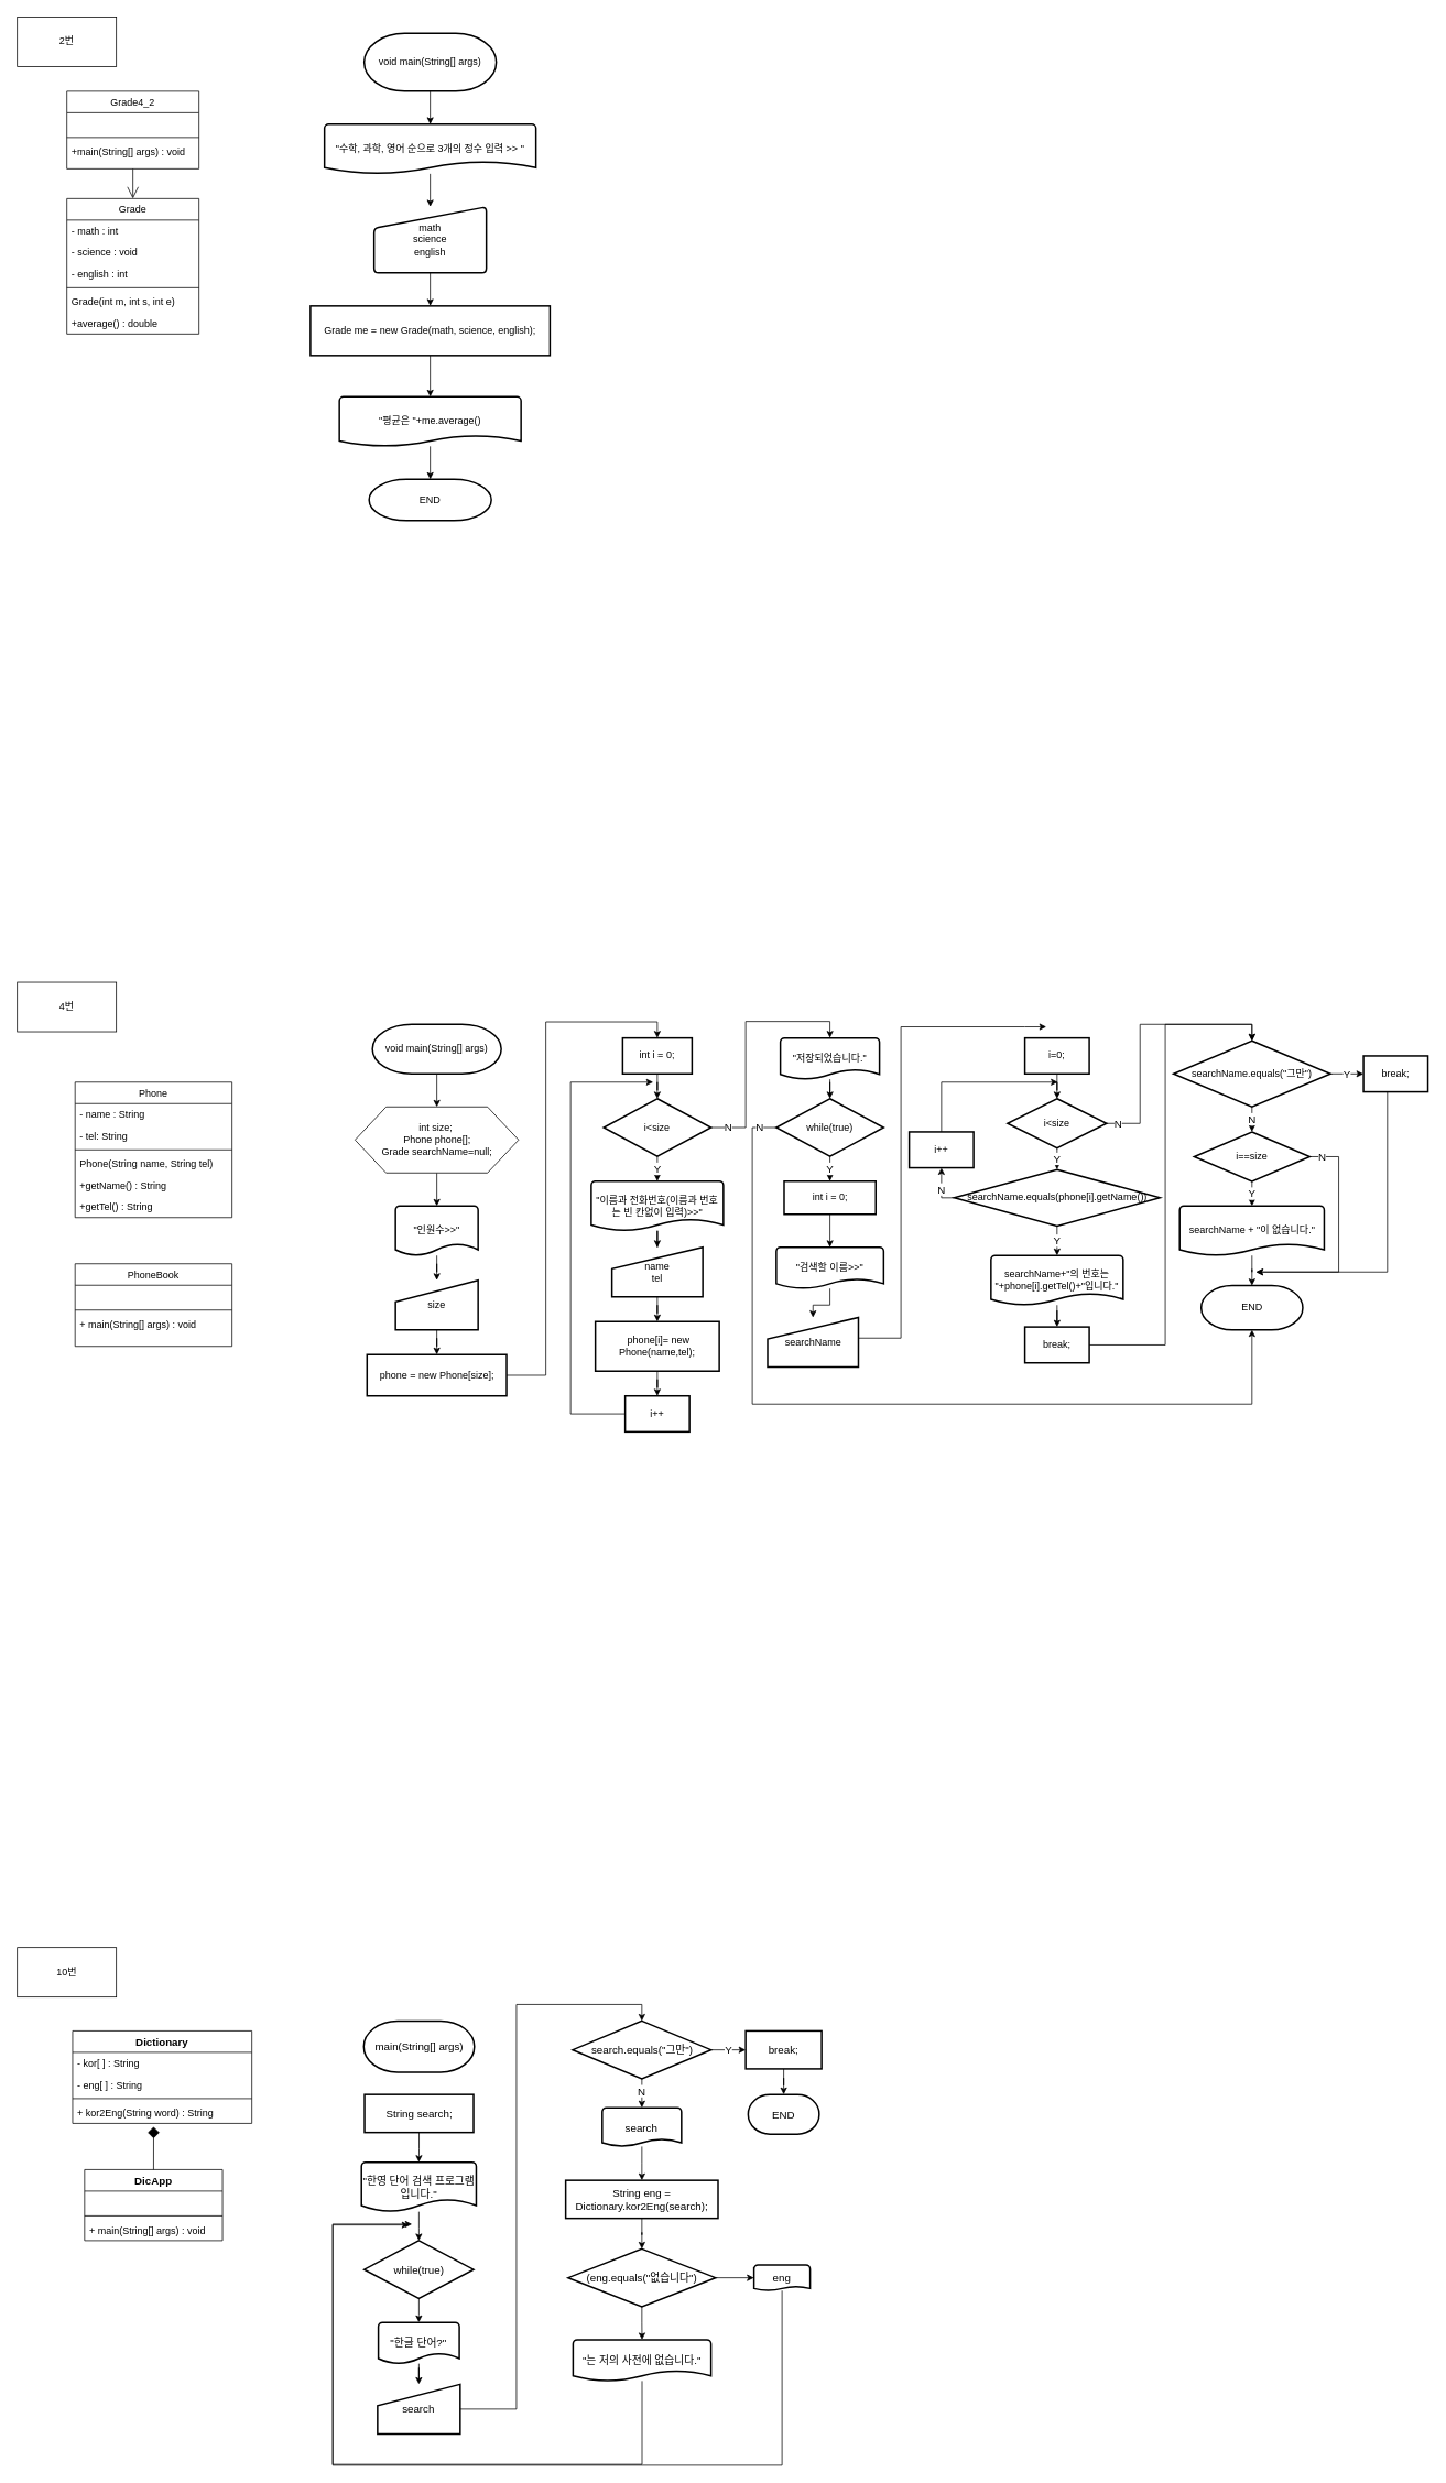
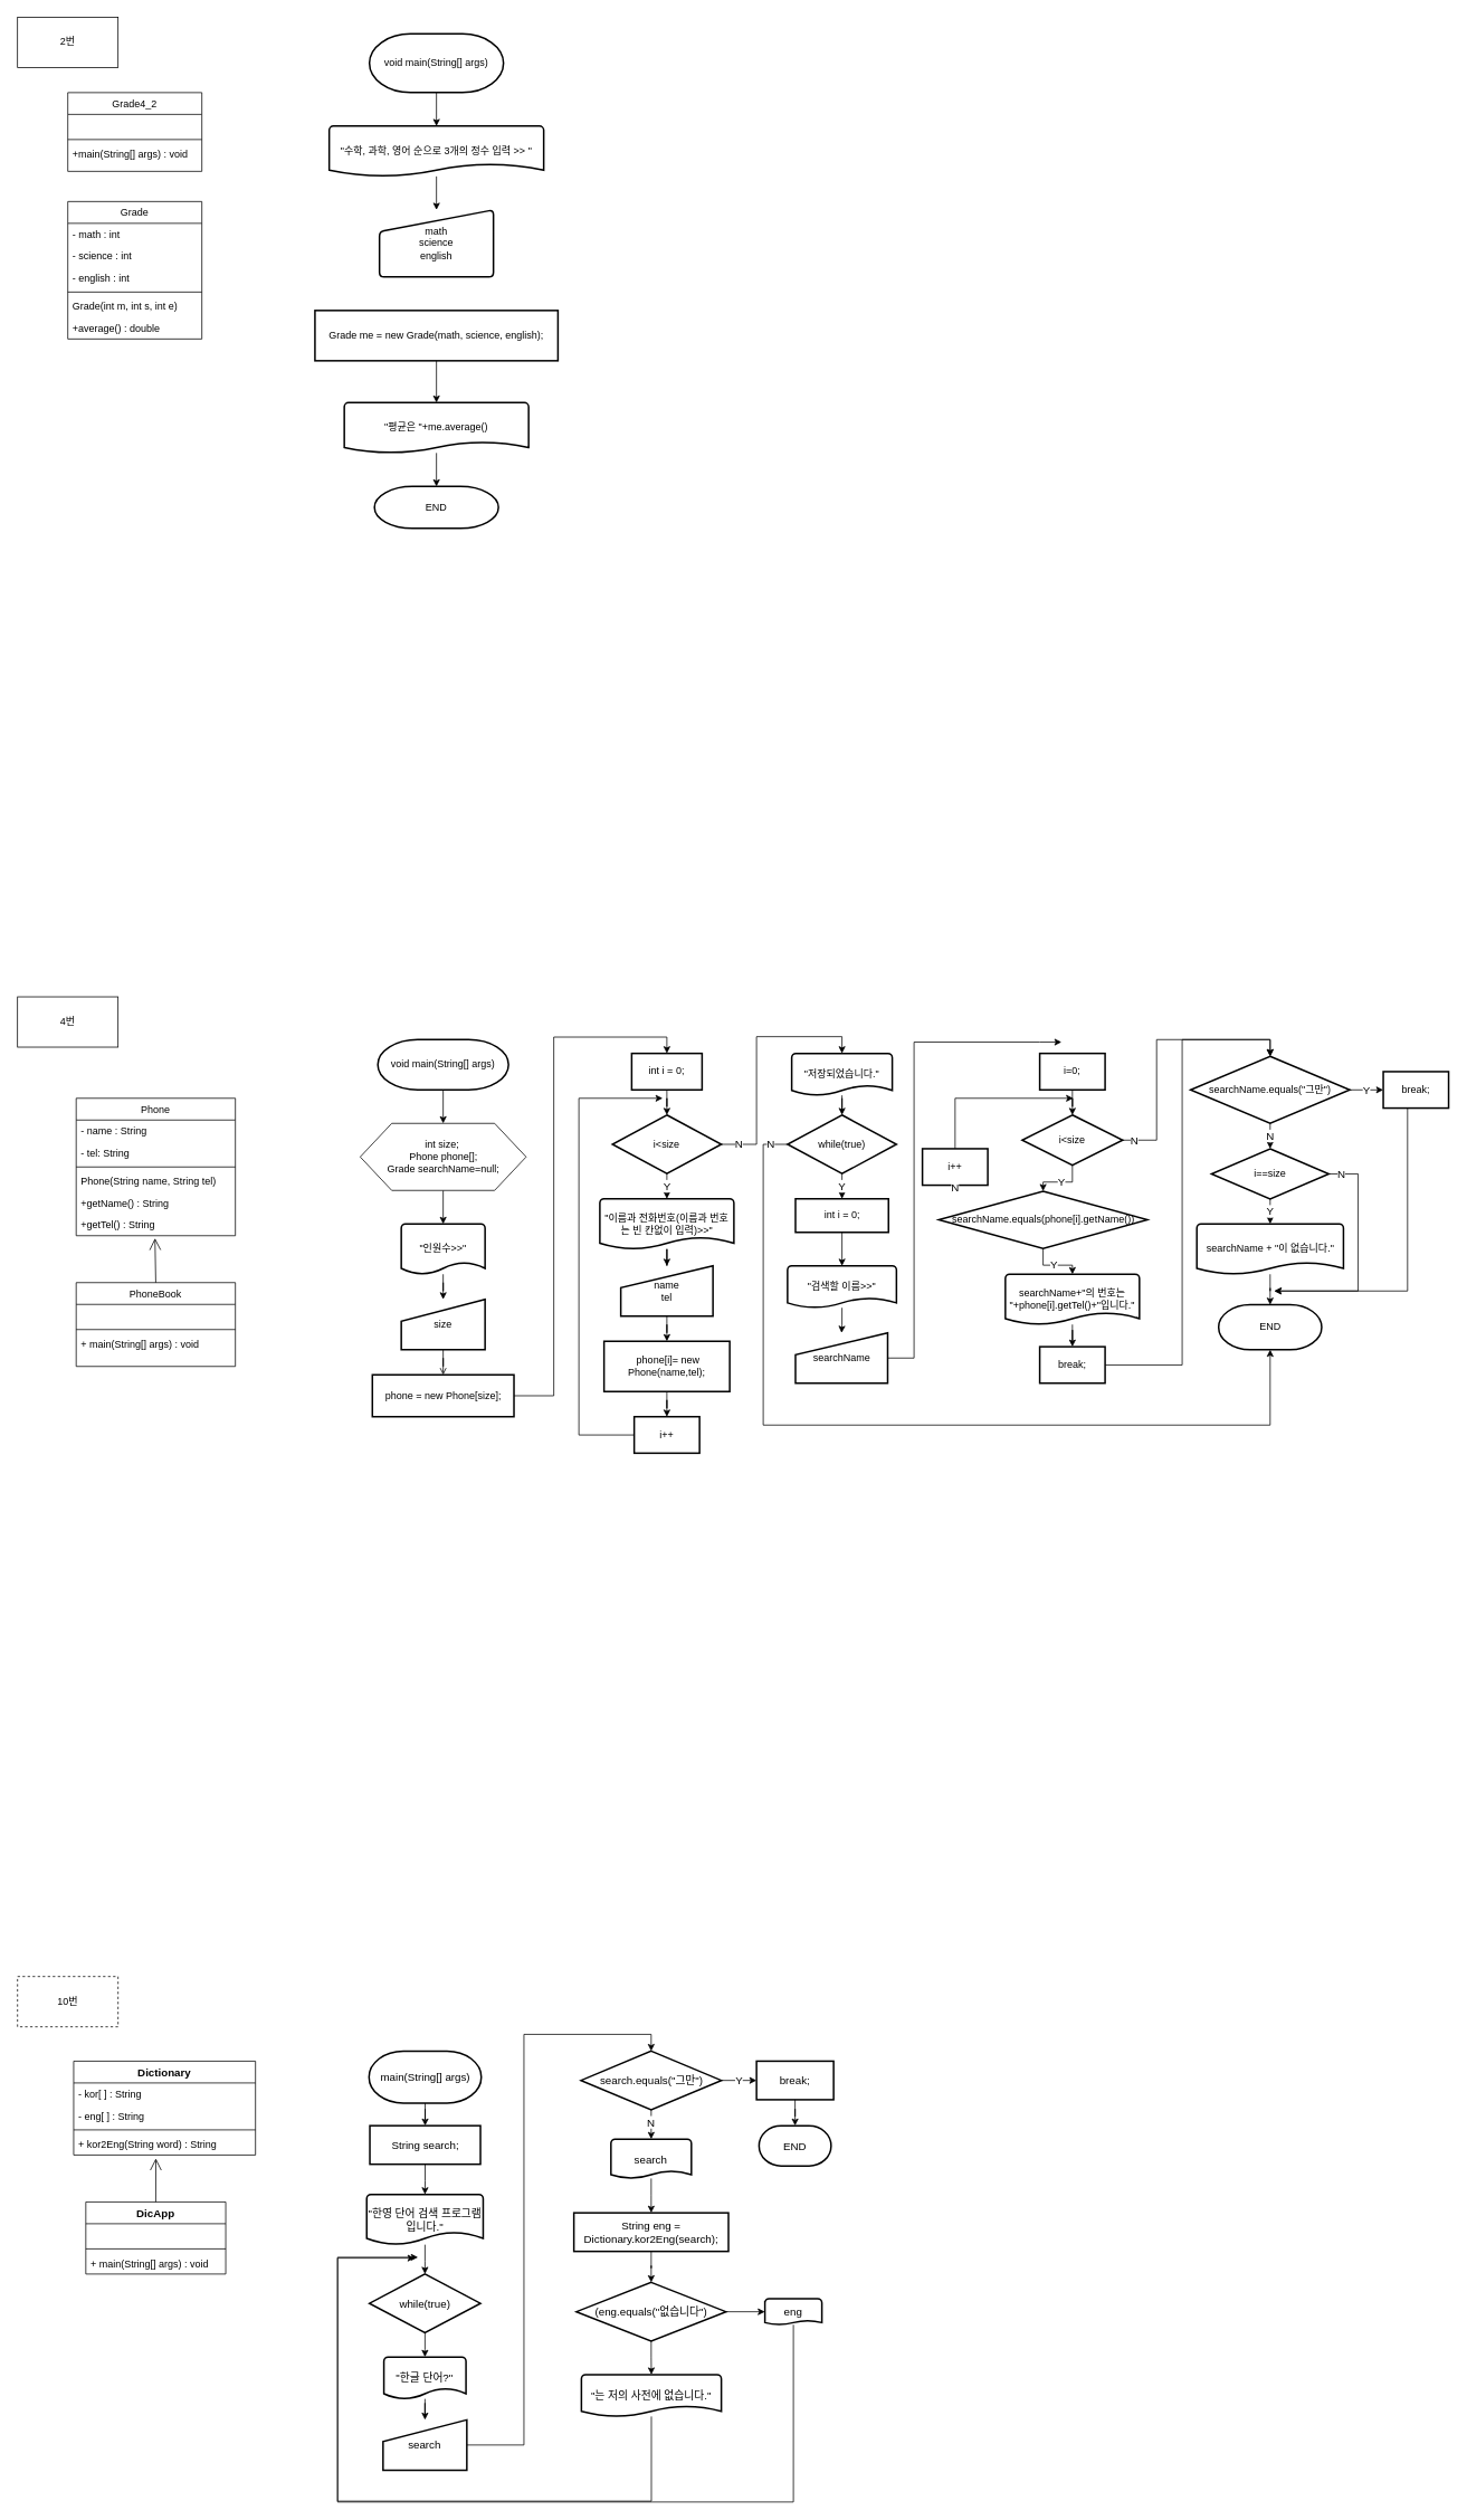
- <mxCell id="13" value="" style="endArrow=open;endFill=1;endSize=12;html=1;exitX=0.5;exitY=1;exitDx=0;exitDy=0;entryX=0.5;entryY=0;entryDx=0;entryDy=0;" edge="1" parent="1" source="9" target="2"><mxGeometry width="160" relative="1" as="geometry"><mxPoint x="350" y="380" as="sourcePoint" /><mxPoint x="510" y="380" as="targetPoint" /></mxGeometry></mxCell>
- <mxCell id="4" value="- science : void" style="text;align=left;verticalAlign=top;spacingLeft=4;spacingRight=4;overflow=hidden;rotatable=0;points=[[0,0.5],[1,0.5]];portConstraint=eastwest;rounded=0;shadow=0;html=0;" parent="2" vertex="1"><mxGeometry y="52" width="160" height="26" as="geometry" /></mxCell>
+ <mxCell id="4" value="- science : int" style="text;align=left;verticalAlign=top;spacingLeft=4;spacingRight=4;overflow=hidden;rotatable=0;points=[[0,0.5],[1,0.5]];portConstraint=eastwest;rounded=0;shadow=0;html=0;" parent="2" vertex="1"><mxGeometry y="52" width="160" height="26" as="geometry" /></mxCell>
- <mxCell id="19" value="" style="edgeStyle=orthogonalEdgeStyle;rounded=0;orthogonalLoop=1;jettySize=auto;html=1;" edge="1" parent="1" source="20" target="22"><mxGeometry relative="1" as="geometry" /></mxCell>
- <mxCell id="82" value="searchName.equals(phone[i].getName())" style="strokeWidth=2;html=1;shape=mxgraph.flowchart.decision;whiteSpace=wrap;" vertex="1" parent="1"><mxGeometry x="1154.5" y="1415.88" width="249" height="68.25" as="geometry" /></mxCell>
+ <mxCell id="82" value="searchName.equals(phone[i].getName())" style="strokeWidth=2;html=1;shape=mxgraph.flowchart.decision;whiteSpace=wrap;" vertex="1" parent="1"><mxGeometry x="1119.5" y="1420.88" width="249" height="68.25" as="geometry" /></mxCell>
+ <mxCell id="38" value="" style="endArrow=open;endFill=1;endSize=12;html=1;entryX=0.495;entryY=1.115;entryDx=0;entryDy=0;exitX=0.5;exitY=0;exitDx=0;exitDy=0;entryPerimeter=0;" edge="1" parent="1" source="34" target="33"><mxGeometry width="160" relative="1" as="geometry"><mxPoint x="340.6" y="1379.334" as="sourcePoint" /><mxPoint x="290" y="1379" as="targetPoint" /></mxGeometry></mxCell>
- <mxCell id="72" value="searchName" style="html=1;strokeWidth=2;shape=manualInput;whiteSpace=wrap;rounded=1;size=26;arcSize=0;" vertex="1" parent="1"><mxGeometry x="928.5" y="1595" width="110" height="60" as="geometry" /></mxCell>
+ <mxCell id="72" value="searchName" style="html=1;strokeWidth=2;shape=manualInput;whiteSpace=wrap;rounded=1;size=26;arcSize=0;" vertex="1" parent="1"><mxGeometry x="948.5" y="1590" width="110" height="60" as="geometry" /></mxCell>
- <mxCell id="47" value="" style="edgeStyle=orthogonalEdgeStyle;rounded=0;orthogonalLoop=1;jettySize=auto;html=1;" edge="1" parent="1" source="48" target="46"><mxGeometry relative="1" as="geometry" /></mxCell>
+ <mxCell id="47" value="" style="edgeStyle=orthogonalEdgeStyle;rounded=0;orthogonalLoop=1;jettySize=auto;html=1;endArrow=open;" edge="1" parent="1" source="48" target="46"><mxGeometry relative="1" as="geometry" /></mxCell>
- <mxCell id="98" value="10번" style="rounded=0;whiteSpace=wrap;html=1;" vertex="1" parent="1"><mxGeometry y="2358" width="120" height="60" as="geometry" x="20" /></mxCell>
+ <mxCell id="98" value="10번" style="rounded=0;whiteSpace=wrap;html=1;dashed=1;" vertex="1" parent="1"><mxGeometry y="2358" width="120" height="60" as="geometry" x="20" /></mxCell>
+ <mxCell id="109" style="edgeStyle=orthogonalEdgeStyle;rounded=0;orthogonalLoop=1;jettySize=auto;html=1;entryX=0.5;entryY=0;entryDx=0;entryDy=0;fontSize=13;" edge="1" parent="1" source="110" target="112"><mxGeometry relative="1" as="geometry" /></mxCell>
- <mxCell id="108" value="" style="endArrow=diamond;endFill=1;endSize=12;html=1;fontSize=13;exitX=0.5;exitY=0;exitDx=0;exitDy=0;entryX=0.452;entryY=1.154;entryDx=0;entryDy=0;entryPerimeter=0;" edge="1" parent="1" source="104" target="103"><mxGeometry width="160" relative="1" as="geometry"><mxPoint x="225" y="2669" as="sourcePoint" /><mxPoint x="385" y="2669" as="targetPoint" /></mxGeometry></mxCell>
+ <mxCell id="108" value="" style="endArrow=open;endFill=1;endSize=12;html=1;fontSize=13;exitX=0.5;exitY=0;exitDx=0;exitDy=0;entryX=0.452;entryY=1.154;entryDx=0;entryDy=0;entryPerimeter=0;" edge="1" parent="1" source="104" target="103"><mxGeometry width="160" relative="1" as="geometry"><mxPoint x="225" y="2669" as="sourcePoint" /><mxPoint x="385" y="2669" as="targetPoint" /></mxGeometry></mxCell>
